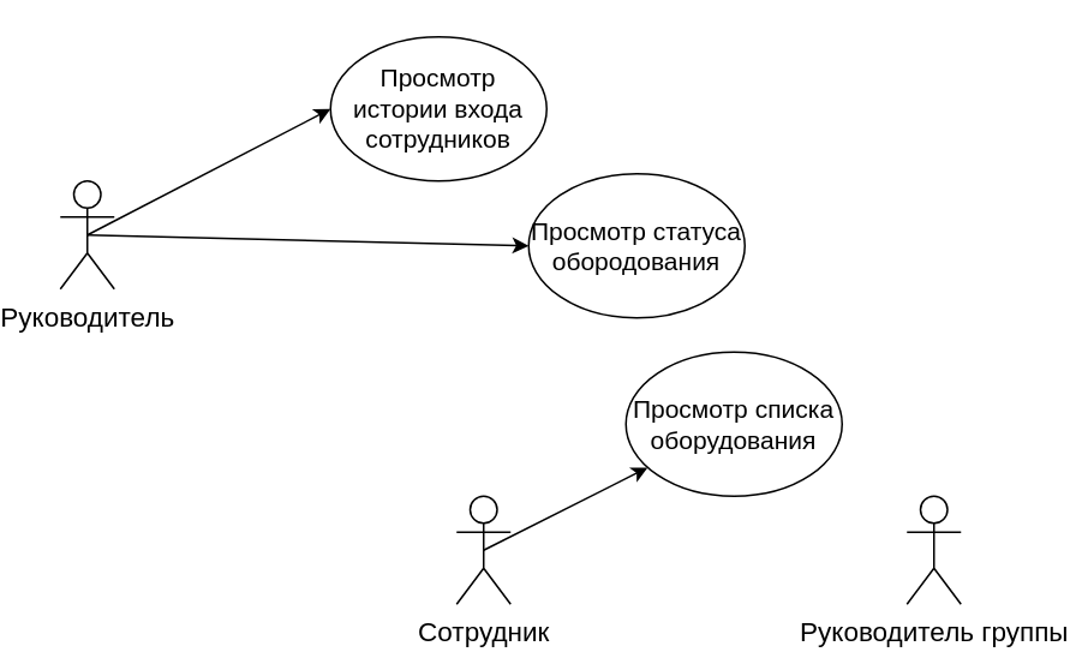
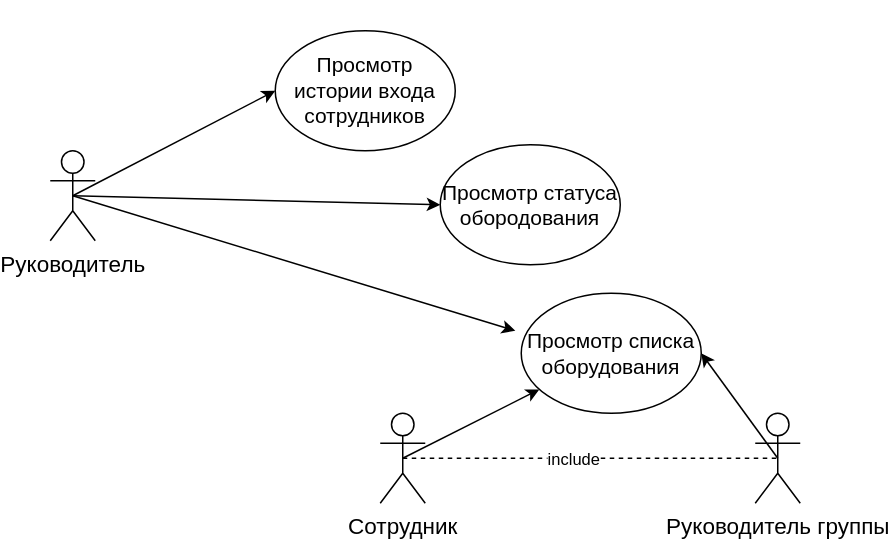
+ <mxCell id="8" value="" style="endArrow=classic;html=1;rounded=0;exitX=0.5;exitY=0.5;exitDx=0;exitDy=0;exitPerimeter=0;entryX=-0.033;entryY=0.313;entryDx=0;entryDy=0;entryPerimeter=0;" parent="1" source="7" target="3" edge="1"><mxGeometry width="50" height="50" relative="1" as="geometry"><mxPoint x="200" y="150" as="sourcePoint" /><mxPoint x="250" y="100" as="targetPoint" /></mxGeometry></mxCell>
+ <mxCell id="6" value="" style="endArrow=classic;html=1;rounded=0;exitX=0.5;exitY=0.5;exitDx=0;exitDy=0;exitPerimeter=0;entryX=1;entryY=0.5;entryDx=0;entryDy=0;" parent="1" source="5" target="3" edge="1"><mxGeometry width="50" height="50" relative="1" as="geometry"><mxPoint x="540" y="450" as="sourcePoint" /><mxPoint x="590" y="400" as="targetPoint" /></mxGeometry></mxCell>
+ <mxCell id="13" value="" style="endArrow=none;dashed=1;html=1;rounded=0;exitX=0.5;exitY=0.5;exitDx=0;exitDy=0;exitPerimeter=0;entryX=0.5;entryY=0.5;entryDx=0;entryDy=0;entryPerimeter=0;" edge="1" parent="1" source="2" target="5"><mxGeometry width="50" height="50" relative="1" as="geometry"><mxPoint x="150" y="400" as="sourcePoint" /><mxPoint x="200" y="350" as="targetPoint" /></mxGeometry></mxCell>
+ <mxCell id="14" value="include" style="edgeLabel;html=1;align=center;verticalAlign=middle;resizable=0;points=[];" vertex="1" connectable="0" parent="13"><mxGeometry x="-0.096" relative="1" as="geometry"><mxPoint as="offset" /></mxGeometry></mxCell>
